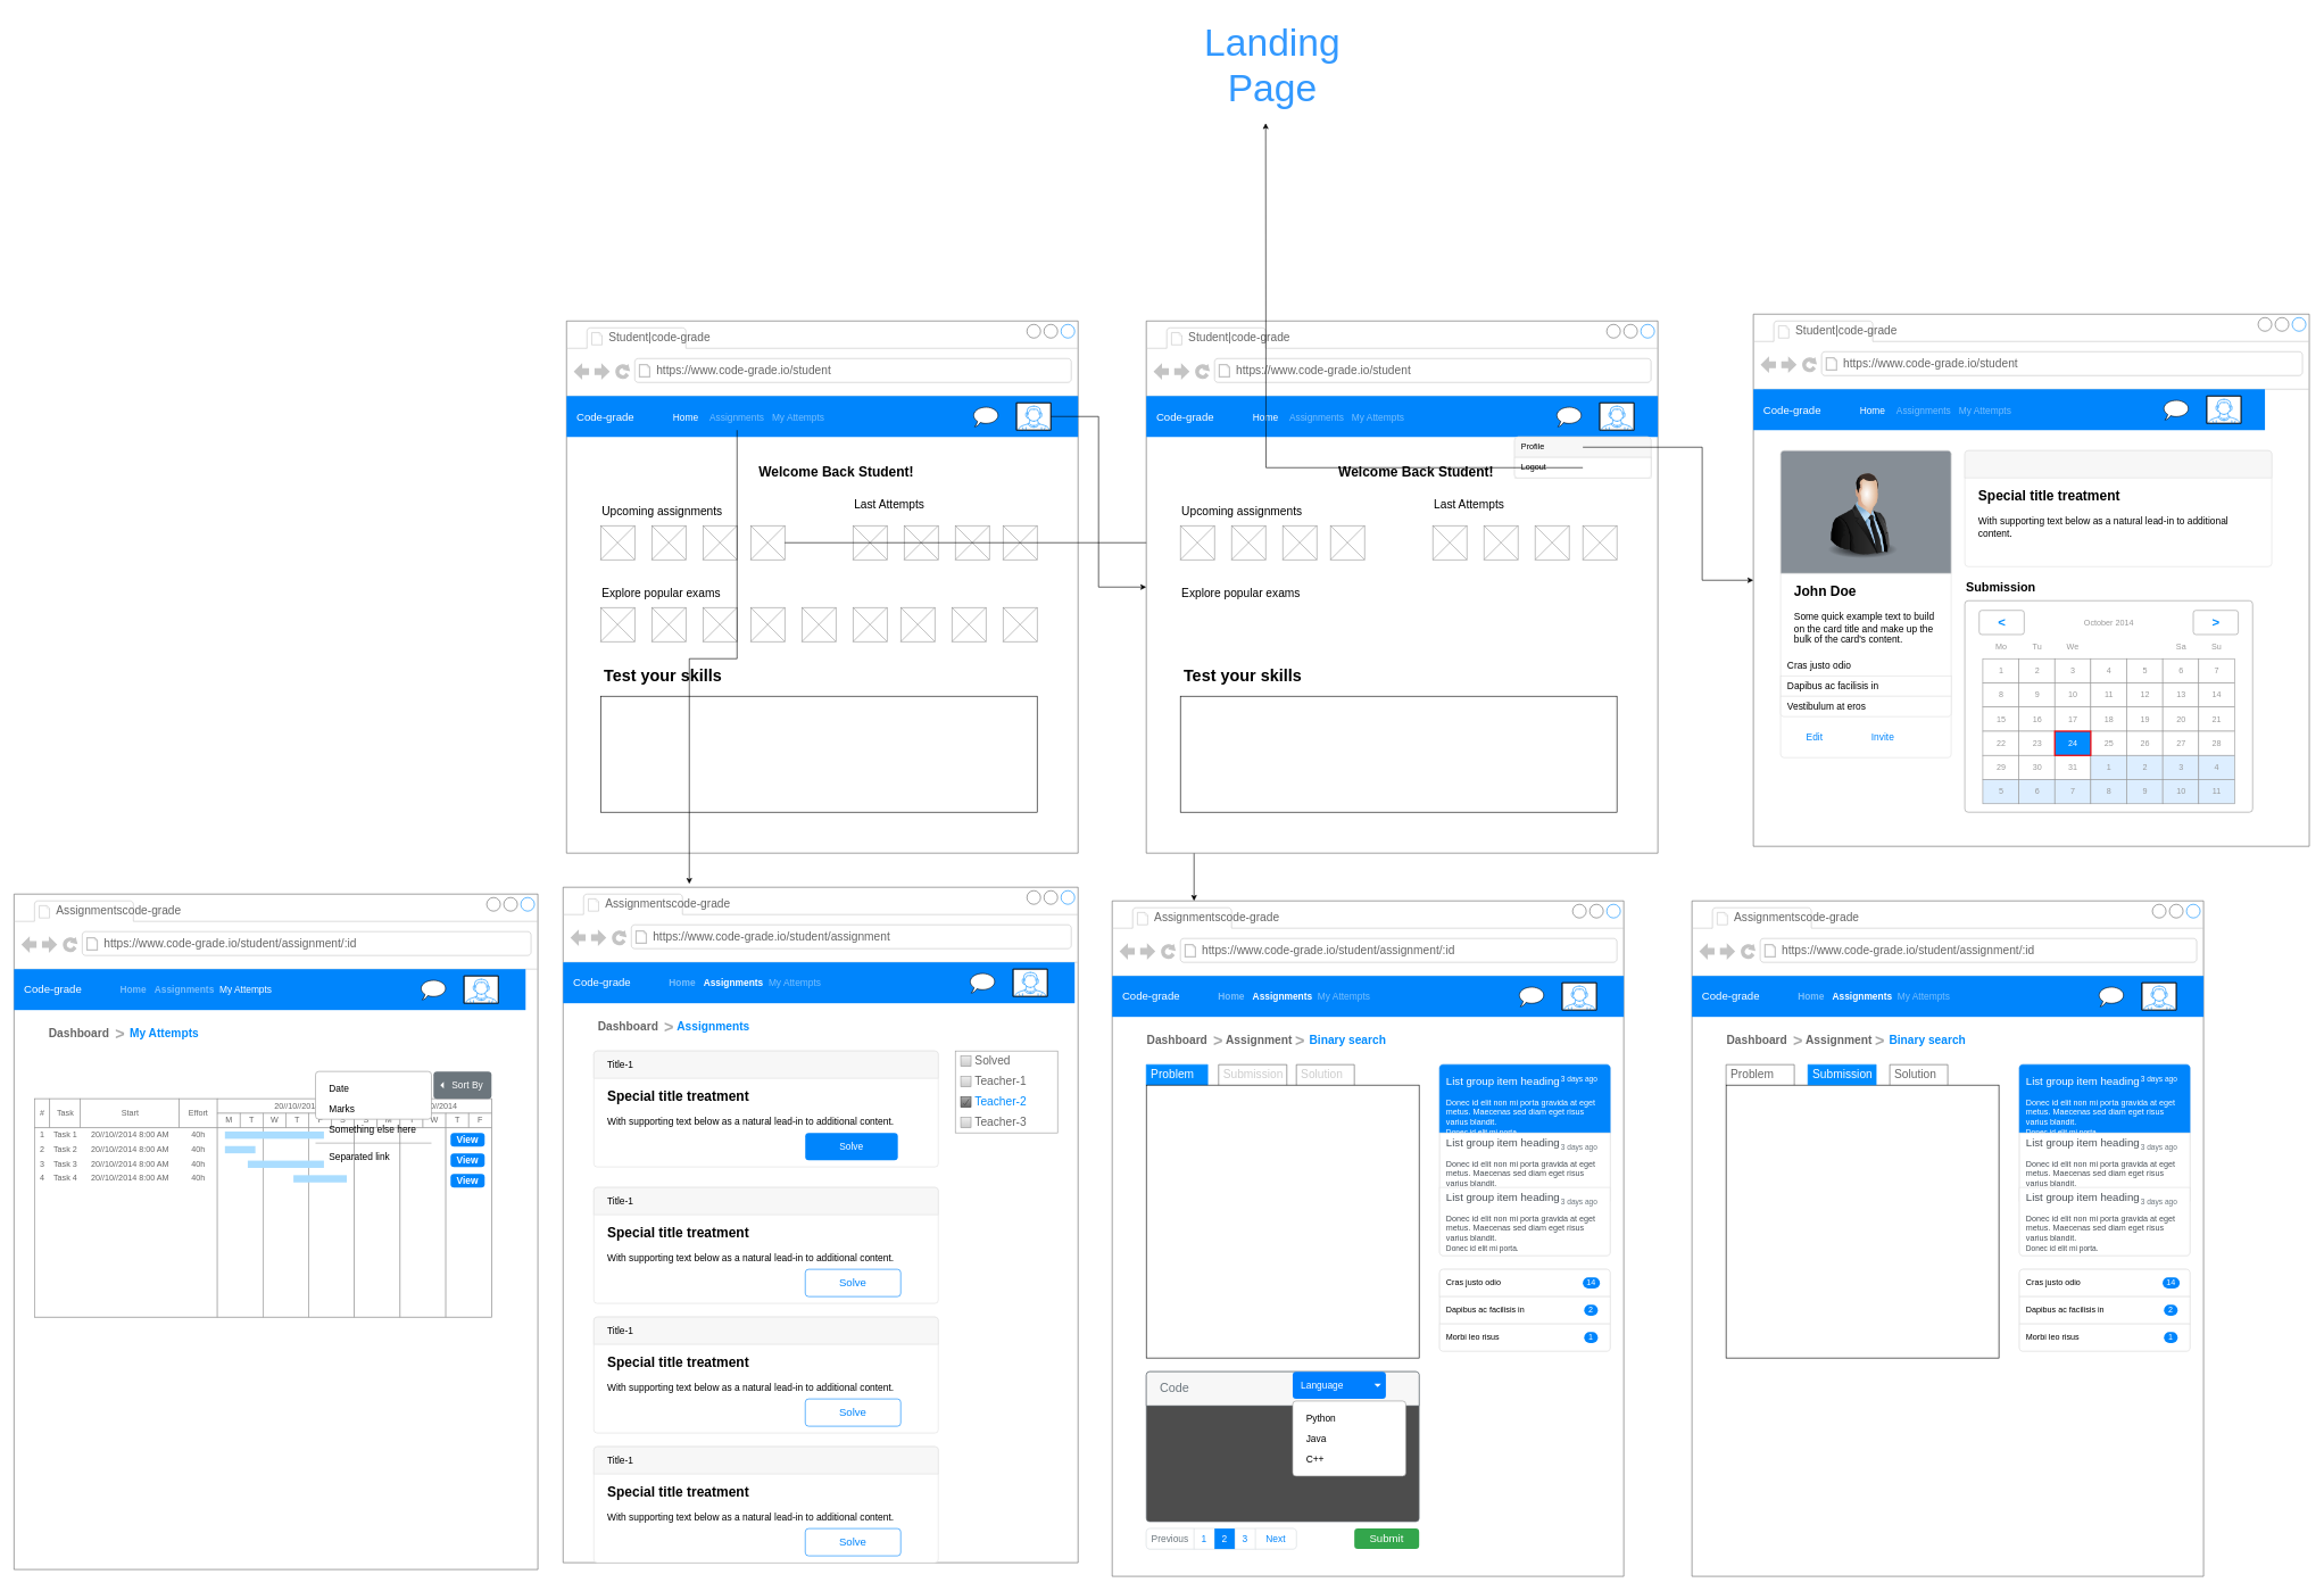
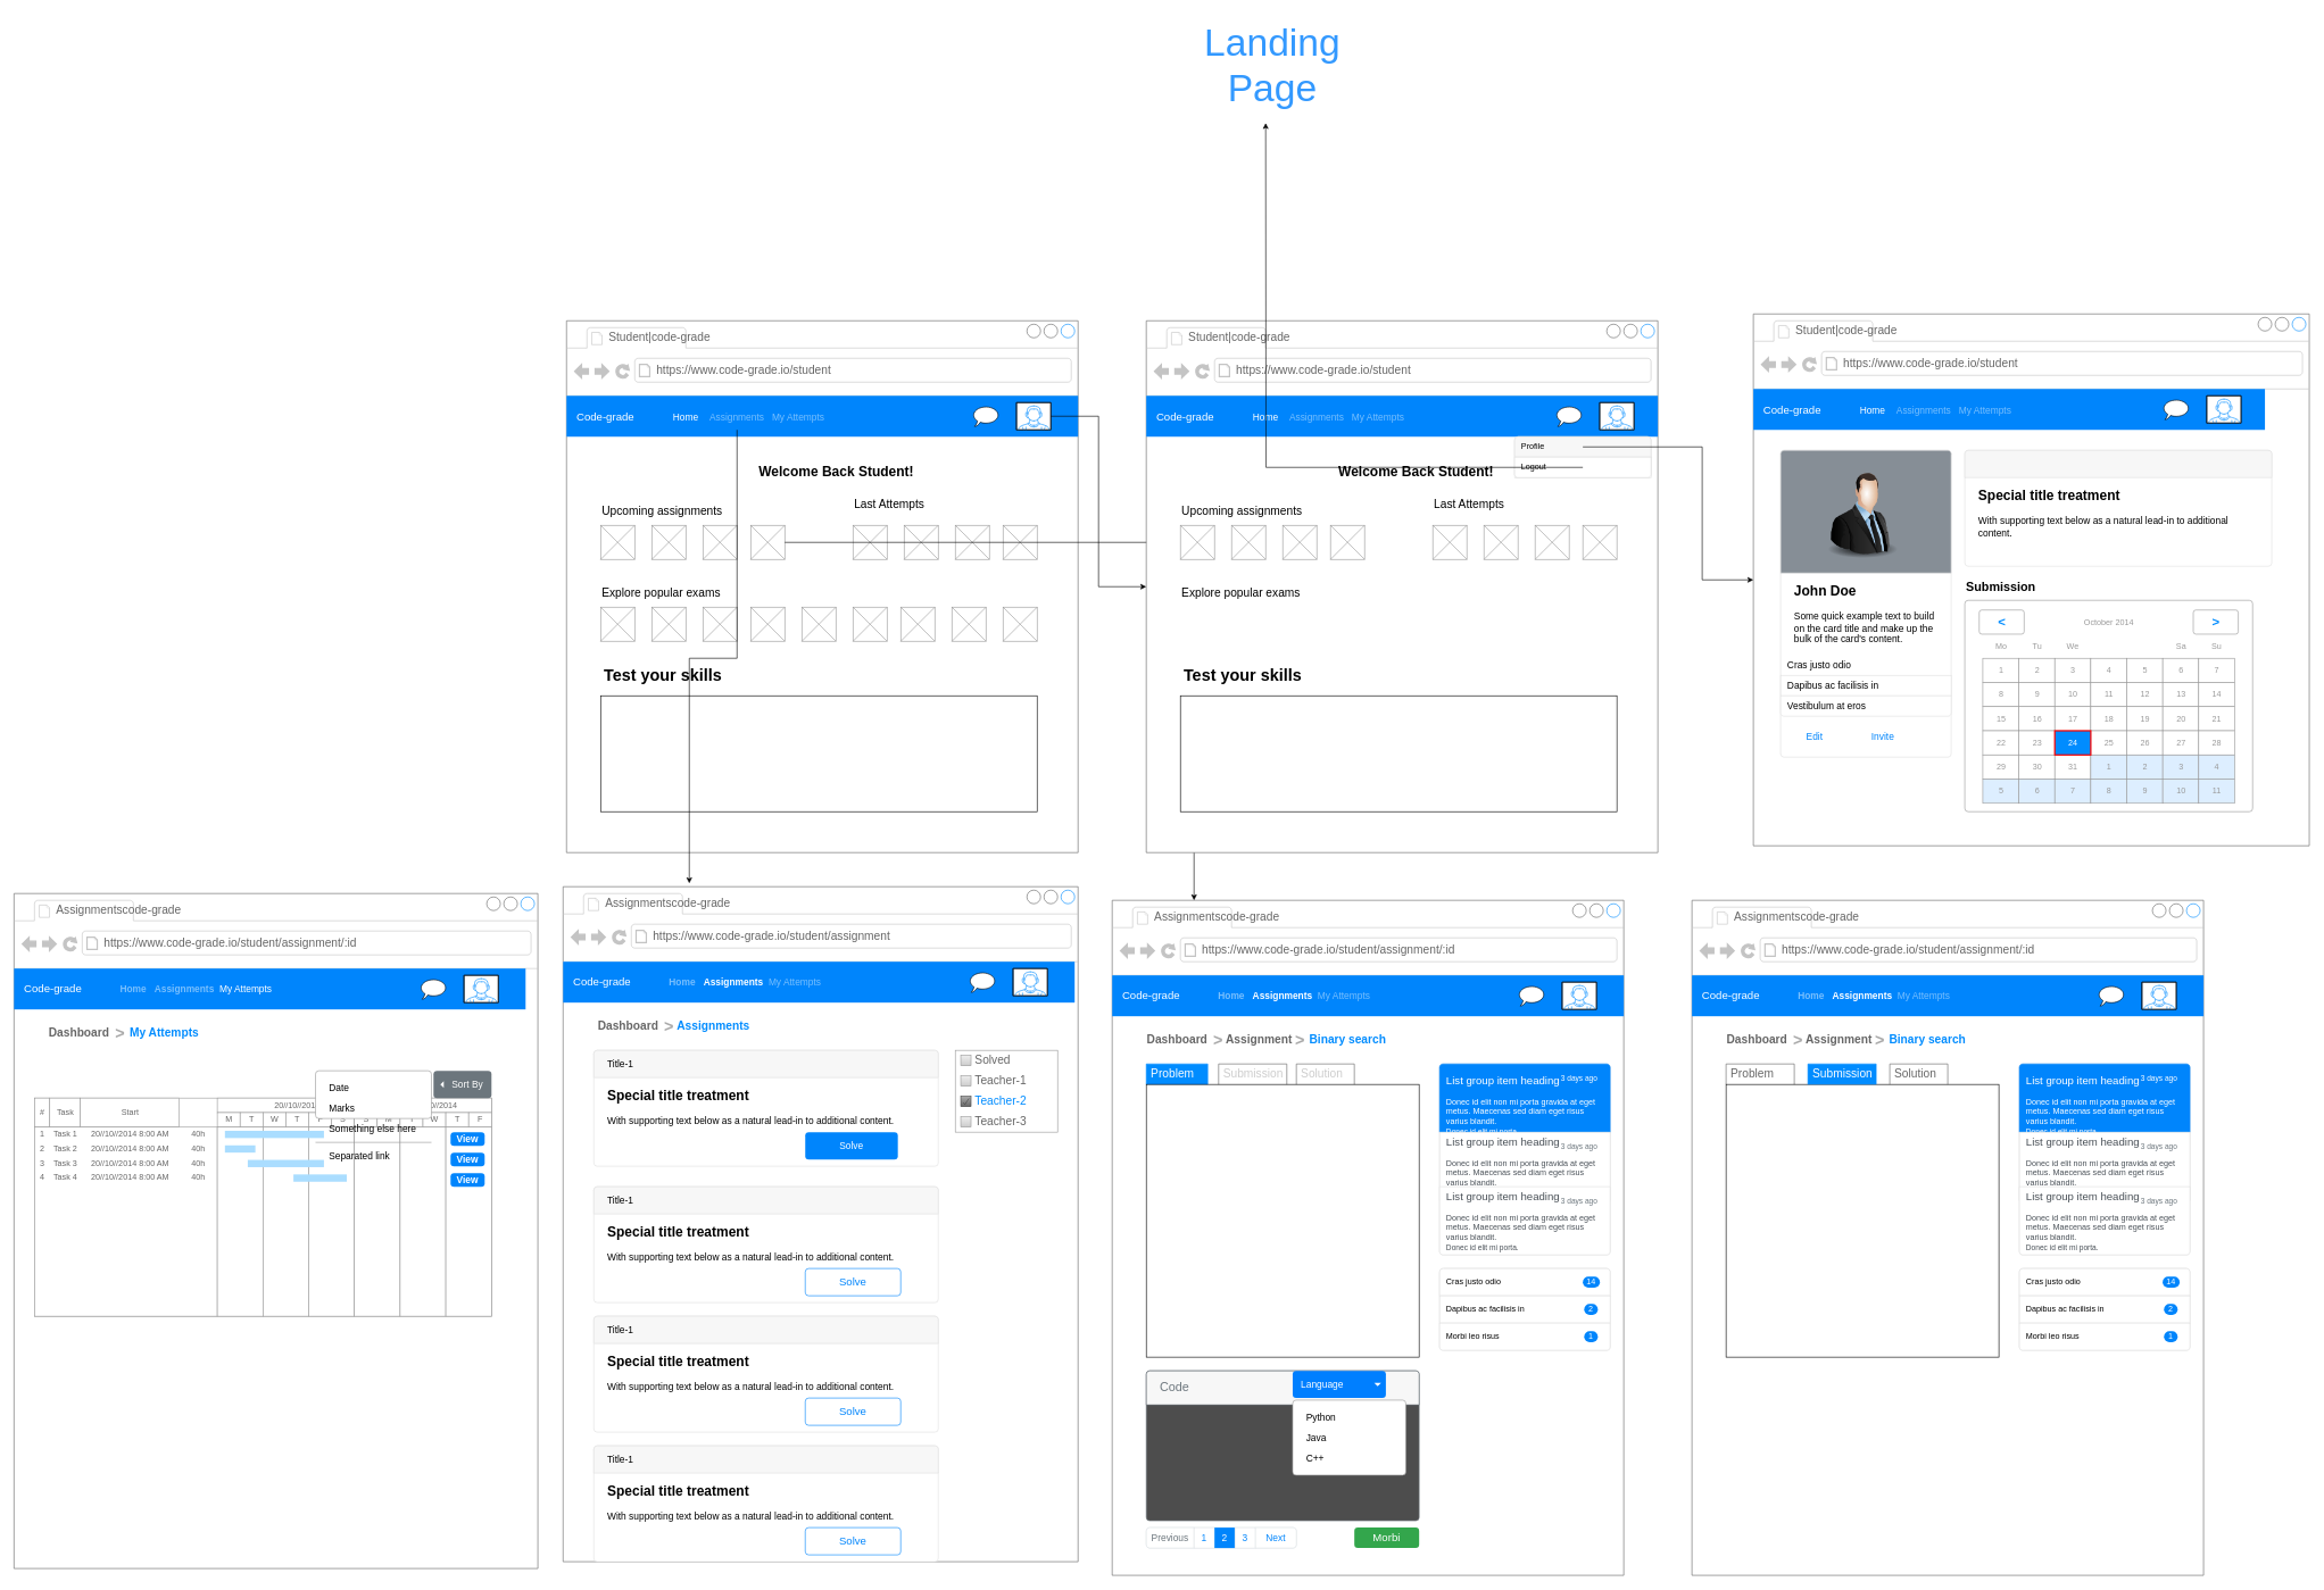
- <mxCell id="283" value="Effort" style="strokeColor=inherit;fillColor=inherit;gradientColor=inherit;strokeWidth=1;shadow=0;dashed=0;align=center;html=1;shape=mxgraph.mockup.graphics.rrect;rSize=0;fontColor=#666666;" vertex="1" parent="279"><mxGeometry x="212.167" width="55.833" height="42.667" as="geometry" /></mxCell>
- <mxCell id="110" value="Submit" style="html=1;shadow=0;dashed=0;shape=mxgraph.bootstrap.rrect;rSize=5;strokeColor=none;strokeWidth=1;fillColor=#33A64C;fontColor=#FFFFFF;whiteSpace=wrap;align=center;verticalAlign=middle;spacingLeft=0;fontStyle=0;fontSize=16;spacing=5;" vertex="1" parent="73"><mxGeometry x="355" y="920" width="95" height="30" as="geometry" /></mxCell>
+ <mxCell id="110" value="Morbi" style="html=1;shadow=0;dashed=0;shape=mxgraph.bootstrap.rrect;rSize=5;strokeColor=none;strokeWidth=1;fillColor=#33A64C;fontColor=#FFFFFF;whiteSpace=wrap;align=center;verticalAlign=middle;spacingLeft=0;fontStyle=0;fontSize=16;spacing=5;" vertex="1" parent="73"><mxGeometry x="355" y="920" width="95" height="30" as="geometry" /></mxCell>
